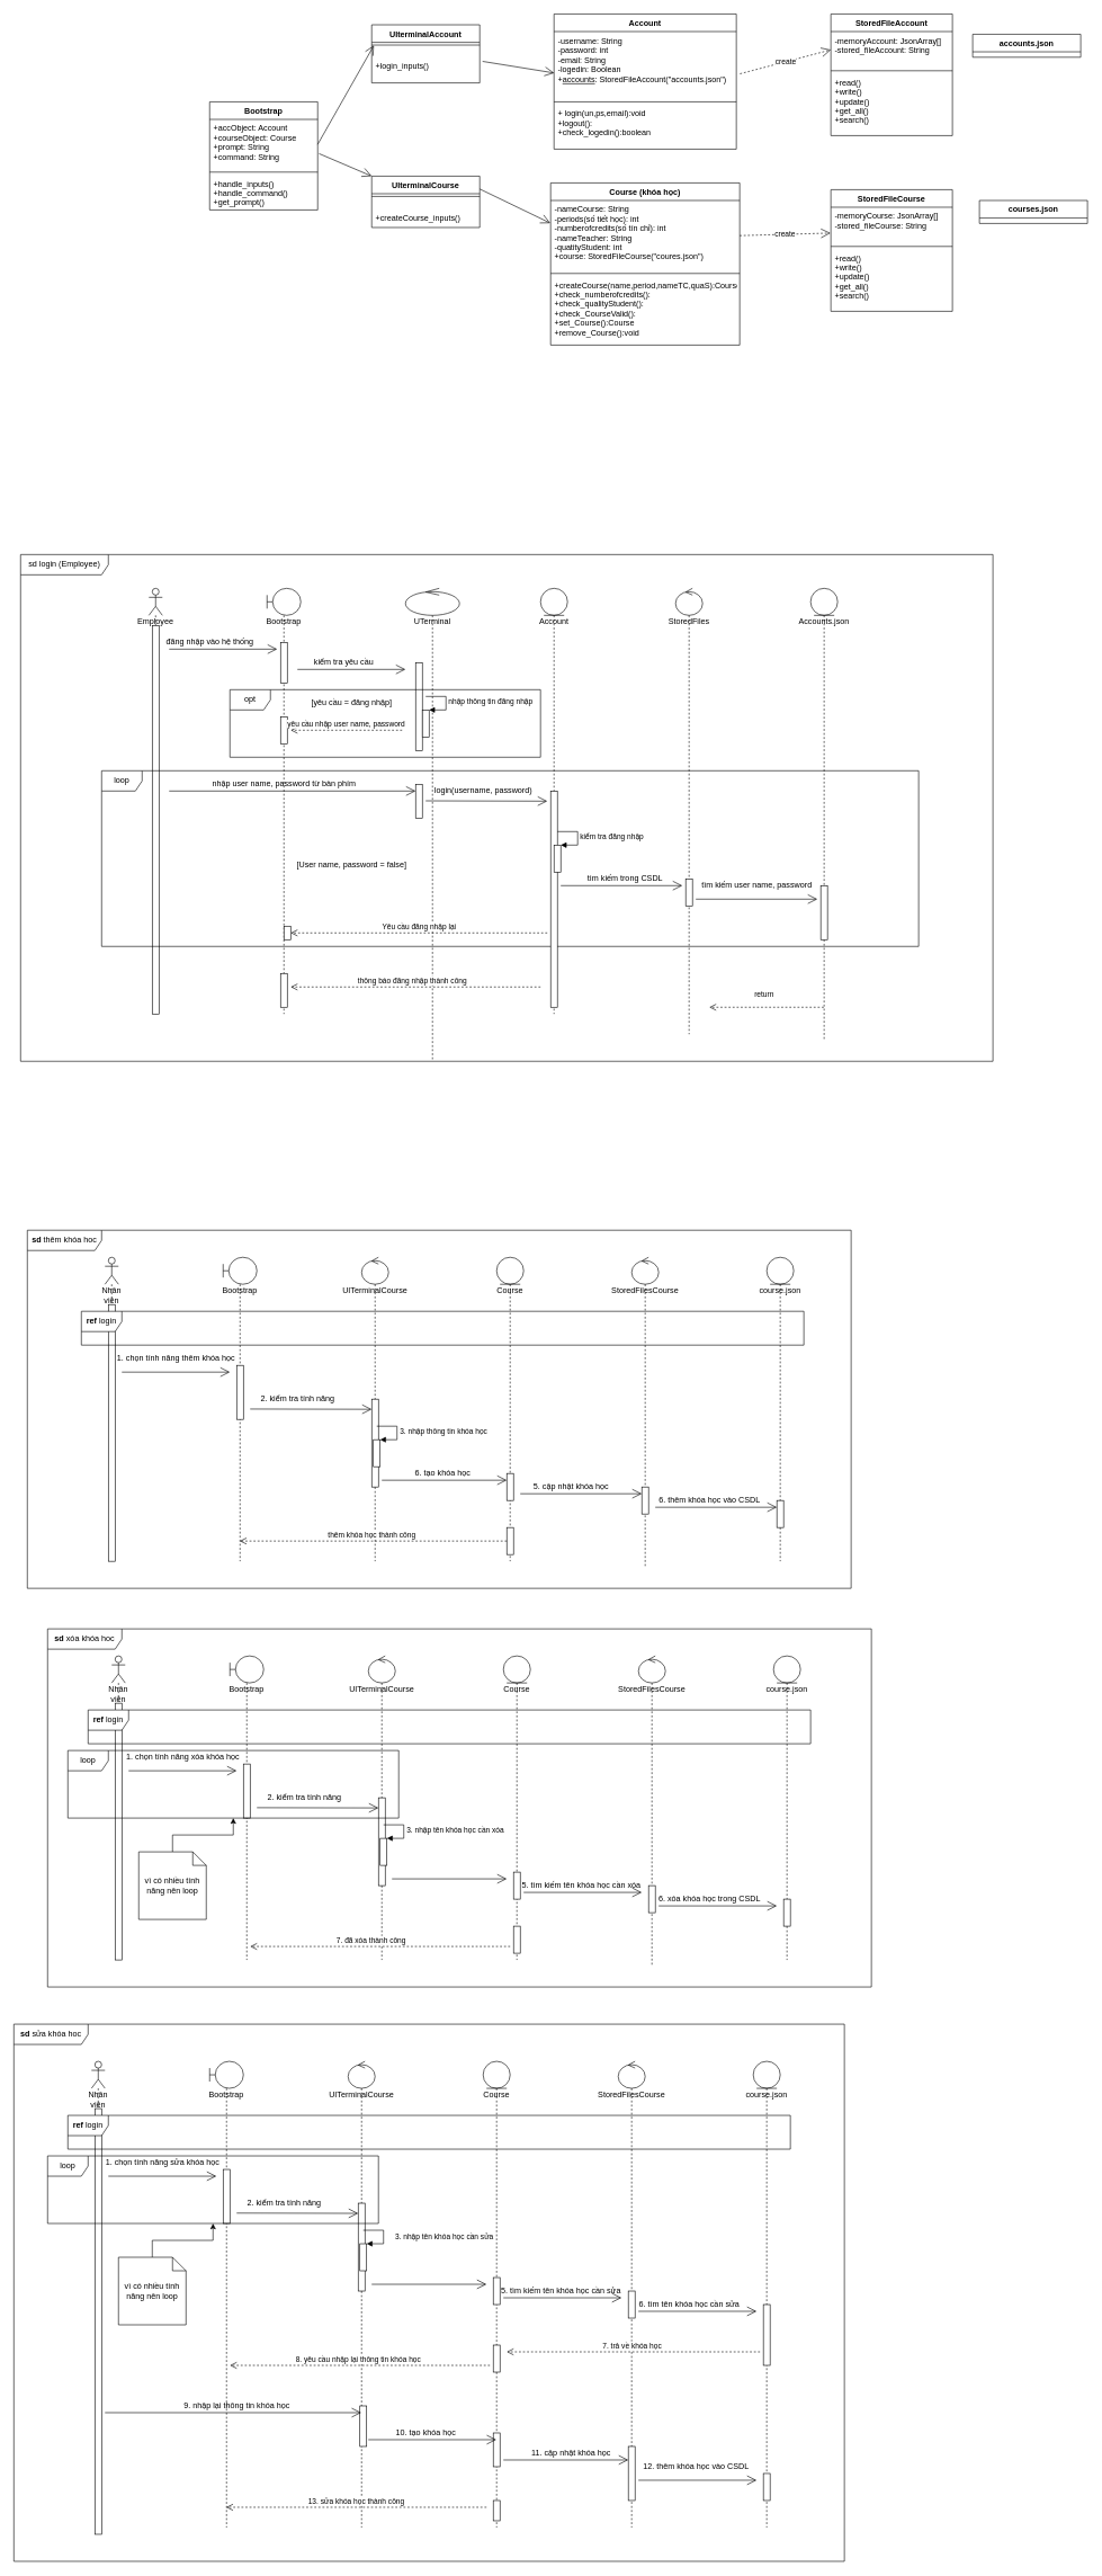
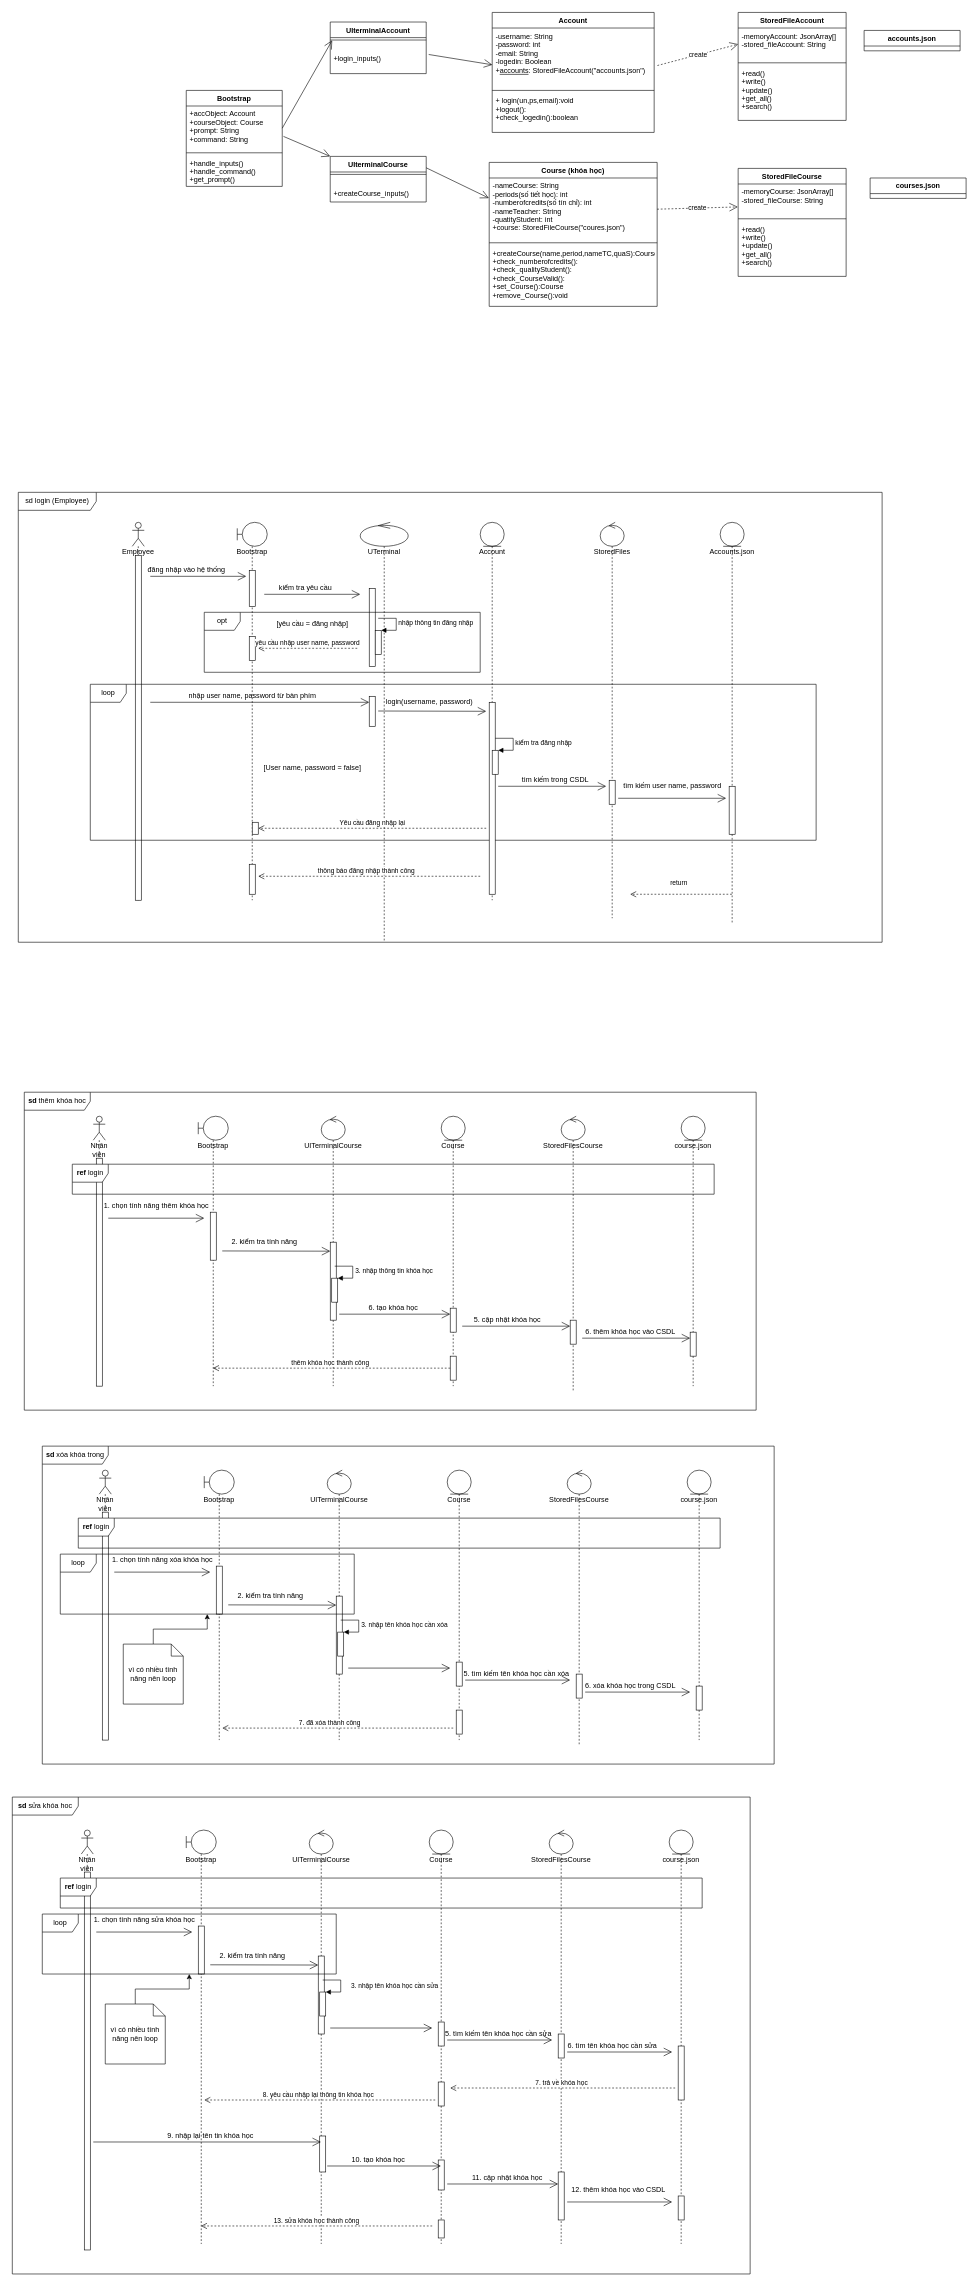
- <mxCell id="3" value="&lt;b&gt;sd&lt;/b&gt;&amp;nbsp;xóa khóa hoc" style="shape=umlFrame;whiteSpace=wrap;html=1;strokeColor=default;fillColor=default;width=110;height=30;" vertex="1" parent="1"><mxGeometry x="70" y="2410" width="1220" height="530" as="geometry" /></mxCell>
+ <mxCell id="3" value="&lt;b&gt;sd&lt;/b&gt;&amp;nbsp;xóa khóa trong" style="shape=umlFrame;whiteSpace=wrap;html=1;strokeColor=default;fillColor=default;width=110;height=30;" vertex="1" parent="1"><mxGeometry x="70" y="2410" width="1220" height="530" as="geometry" /></mxCell>
- <mxCell id="172" value="9. nhập lại thông tin khóa học" style="text;html=1;align=center;verticalAlign=middle;resizable=0;points=[];autosize=1;strokeColor=none;fillColor=none;" vertex="1" parent="1"><mxGeometry x="265" y="3550" width="170" height="20" as="geometry" /></mxCell>
+ <mxCell id="172" value="9. nhập lại tên tin khóa học" style="text;html=1;align=center;verticalAlign=middle;resizable=0;points=[];autosize=1;strokeColor=none;fillColor=none;" vertex="1" parent="1"><mxGeometry x="265" y="3550" width="170" height="20" as="geometry" /></mxCell>
